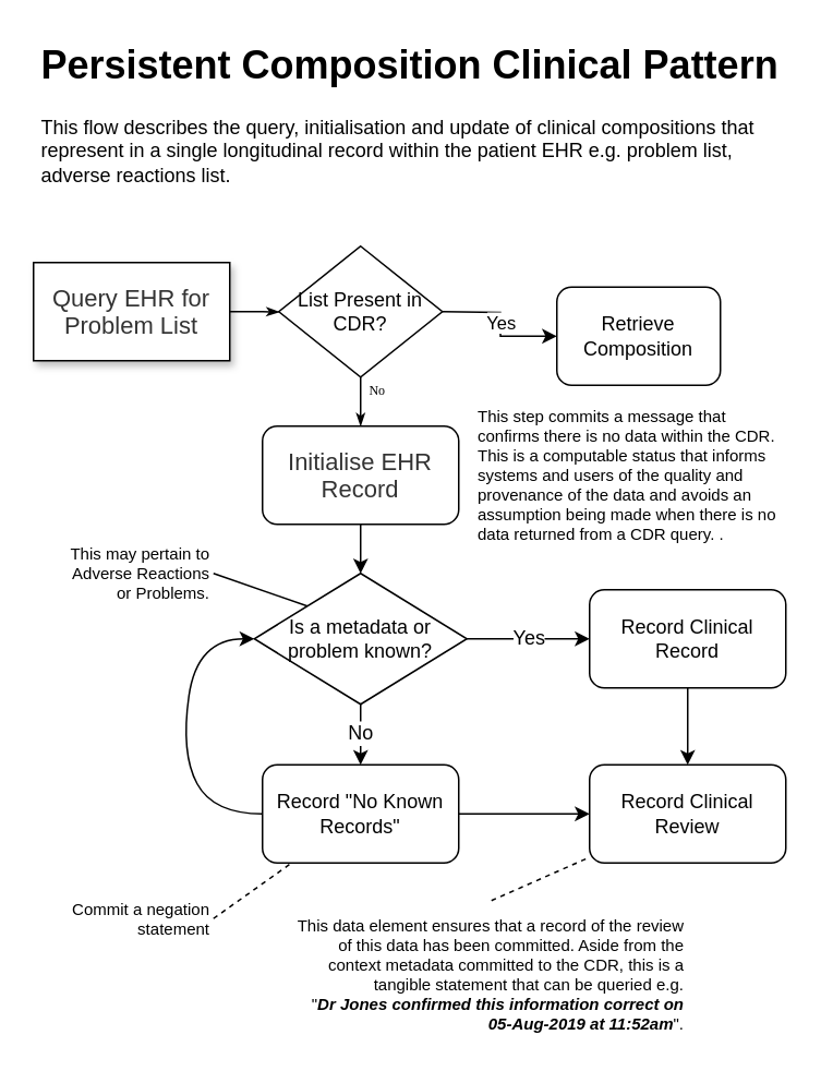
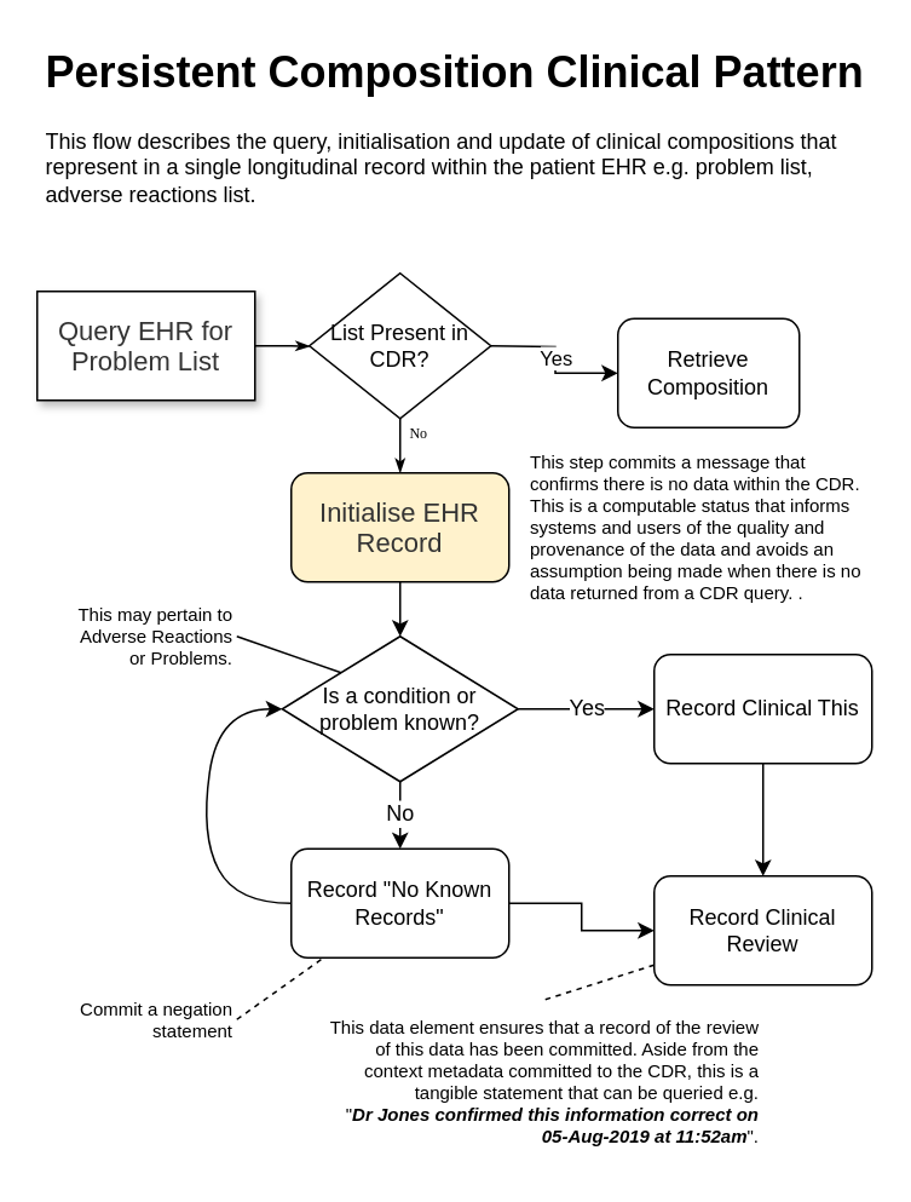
- <mxCell id="7" value="&lt;span style=&quot;font-size: 11.0pt ; line-height: 115% ; font-family: &amp;#34;arial&amp;#34; , sans-serif ; color: #333333&quot;&gt;Initialise EHR Record&lt;/span&gt;" style="rounded=1;whiteSpace=wrap;html=1;" vertex="1" parent="1"><mxGeometry x="160" y="260" width="120" height="60" as="geometry" /></mxCell>
+ <mxCell id="7" value="&lt;span style=&quot;font-size: 11.0pt ; line-height: 115% ; font-family: &amp;#34;arial&amp;#34; , sans-serif ; color: #333333&quot;&gt;Initialise EHR Record&lt;/span&gt;" style="rounded=1;whiteSpace=wrap;html=1;fillColor=#fff2cc;" vertex="1" parent="1"><mxGeometry x="160" y="260" width="120" height="60" as="geometry" /></mxCell>
- <mxCell id="14" value="Is a metadata or problem known?" style="rhombus;whiteSpace=wrap;html=1;" vertex="1" parent="1"><mxGeometry x="155" y="350" width="130" height="80" as="geometry" /></mxCell>
+ <mxCell id="14" value="Is a condition or problem known?" style="rhombus;whiteSpace=wrap;html=1;" vertex="1" parent="1"><mxGeometry x="155" y="350" width="130" height="80" as="geometry" /></mxCell>
- <mxCell id="21" value="Record Clinical Record" style="rounded=1;whiteSpace=wrap;html=1;fontSize=12;align=center;" vertex="1" parent="1"><mxGeometry x="360" y="360" width="120" height="60" as="geometry" /></mxCell>
+ <mxCell id="21" value="Record Clinical This" style="rounded=1;whiteSpace=wrap;html=1;fontSize=12;align=center;" vertex="1" parent="1"><mxGeometry x="360" y="360" width="120" height="60" as="geometry" /></mxCell>
- <mxCell id="24" value="Record Clinical Review" style="rounded=1;whiteSpace=wrap;html=1;fontSize=12;align=center;" vertex="1" parent="1"><mxGeometry x="360" y="467" width="120" height="60" as="geometry" /></mxCell>
+ <mxCell id="24" value="Record Clinical Review" style="rounded=1;whiteSpace=wrap;html=1;fontSize=12;align=center;" vertex="1" parent="1"><mxGeometry x="360" y="482" width="120" height="60" as="geometry" /></mxCell>
